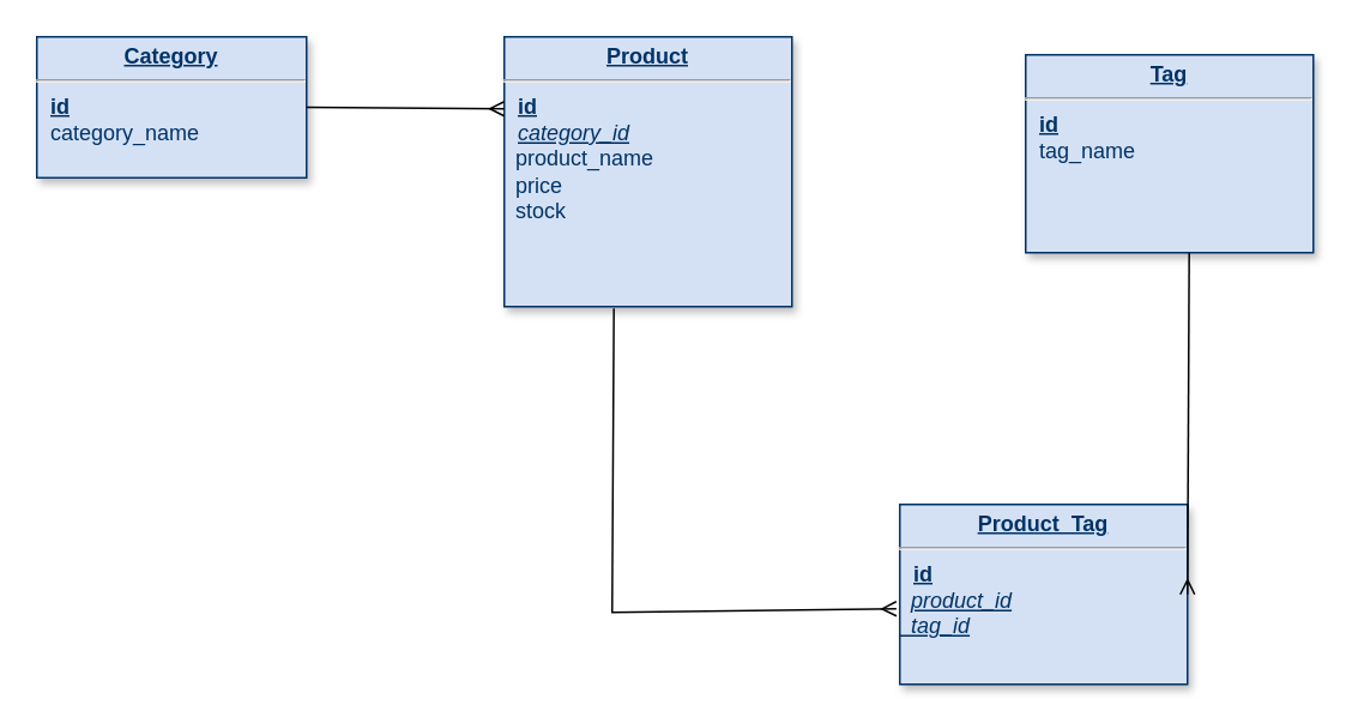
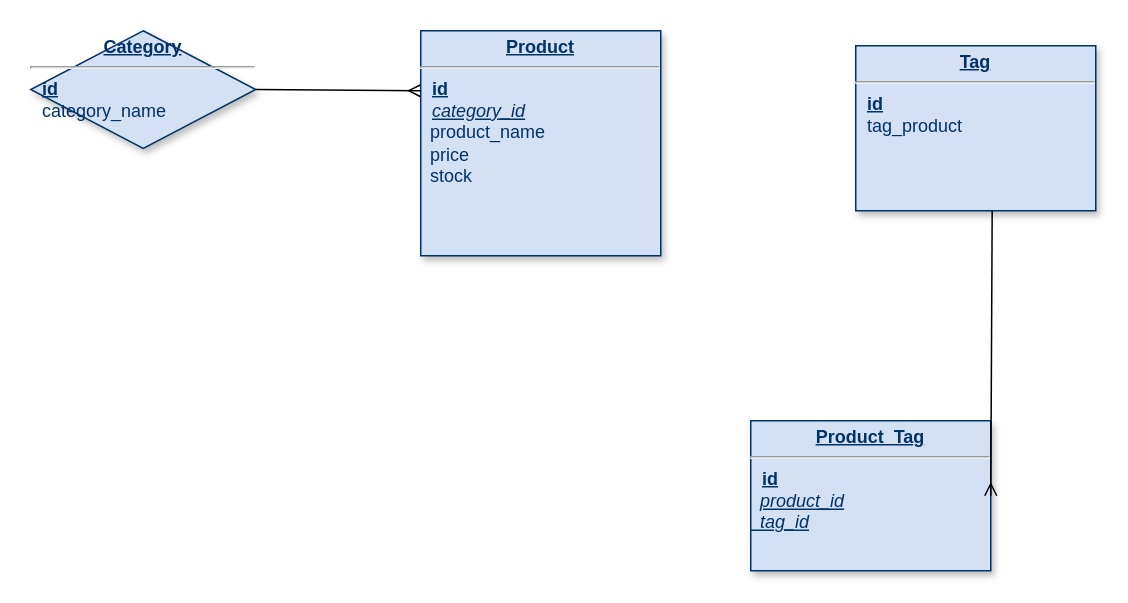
- <mxCell id="4" value="&lt;p style=&quot;margin: 0px ; margin-top: 4px ; text-align: center ; text-decoration: underline&quot;&gt;&lt;strong&gt;Tag&lt;/strong&gt;&lt;/p&gt;&lt;hr&gt;&lt;p style=&quot;margin: 0px ; margin-left: 8px&quot;&gt;&lt;u&gt;&lt;b&gt;id&lt;/b&gt;&lt;/u&gt;&lt;br&gt;&lt;/p&gt;&lt;p style=&quot;margin: 0px ; margin-left: 8px&quot;&gt;&lt;span style=&quot;background-color: initial;&quot;&gt;tag_name&lt;br&gt;&lt;/span&gt;&lt;/p&gt;&lt;p style=&quot;margin: 0px ; margin-left: 8px&quot;&gt;&lt;/p&gt;&lt;span style=&quot;white-space: pre&quot;&gt;&lt;span style=&quot;white-space: pre;&quot;&gt;&#09;&lt;/span&gt;&#09;&lt;/span&gt;" style="verticalAlign=top;align=left;overflow=fill;fontSize=12;fontFamily=Helvetica;html=1;strokeColor=#003366;shadow=1;fillColor=#D4E1F5;fontColor=#003366" parent="1" vertex="1"><mxGeometry x="570" y="30" width="160" height="110" as="geometry" /></mxCell>
+ <mxCell id="4" value="&lt;p style=&quot;margin: 0px ; margin-top: 4px ; text-align: center ; text-decoration: underline&quot;&gt;&lt;strong&gt;Tag&lt;/strong&gt;&lt;/p&gt;&lt;hr&gt;&lt;p style=&quot;margin: 0px ; margin-left: 8px&quot;&gt;&lt;u&gt;&lt;b&gt;id&lt;/b&gt;&lt;/u&gt;&lt;br&gt;&lt;/p&gt;&lt;p style=&quot;margin: 0px ; margin-left: 8px&quot;&gt;&lt;span style=&quot;background-color: initial;&quot;&gt;tag_product&lt;br&gt;&lt;/span&gt;&lt;/p&gt;&lt;p style=&quot;margin: 0px ; margin-left: 8px&quot;&gt;&lt;/p&gt;&lt;span style=&quot;white-space: pre&quot;&gt;&lt;span style=&quot;white-space: pre;&quot;&gt;&#09;&lt;/span&gt;&#09;&lt;/span&gt;" style="verticalAlign=top;align=left;overflow=fill;fontSize=12;fontFamily=Helvetica;html=1;strokeColor=#003366;shadow=1;fillColor=#D4E1F5;fontColor=#003366" parent="1" vertex="1"><mxGeometry x="570" y="30" width="160" height="110" as="geometry" /></mxCell>
- <mxCell id="3" value="&lt;p style=&quot;margin: 0px ; margin-top: 4px ; text-align: center ; text-decoration: underline&quot;&gt;&lt;strong&gt;Category&lt;/strong&gt;&lt;/p&gt;&lt;hr&gt;&lt;p style=&quot;margin: 0px ; margin-left: 8px&quot;&gt;&lt;u&gt;&lt;b&gt;id&lt;/b&gt;&lt;/u&gt;&lt;/p&gt;&lt;p style=&quot;margin: 0px ; margin-left: 8px&quot;&gt;category_name&lt;/p&gt;" style="verticalAlign=top;align=left;overflow=fill;fontSize=12;fontFamily=Helvetica;html=1;strokeColor=#003366;shadow=1;fillColor=#D4E1F5;fontColor=#003366" parent="1" vertex="1"><mxGeometry x="20" y="20" width="150" height="78.36" as="geometry" /></mxCell>
+ <mxCell id="3" value="&lt;p style=&quot;margin: 0px ; margin-top: 4px ; text-align: center ; text-decoration: underline&quot;&gt;&lt;strong&gt;Category&lt;/strong&gt;&lt;/p&gt;&lt;hr&gt;&lt;p style=&quot;margin: 0px ; margin-left: 8px&quot;&gt;&lt;u&gt;&lt;b&gt;id&lt;/b&gt;&lt;/u&gt;&lt;/p&gt;&lt;p style=&quot;margin: 0px ; margin-left: 8px&quot;&gt;category_name&lt;/p&gt;" style="rhombus;verticalAlign=top;align=left;overflow=fill;fontSize=12;fontFamily=Helvetica;html=1;strokeColor=#003366;shadow=1;fillColor=#D4E1F5;fontColor=#003366;" parent="1" vertex="1"><mxGeometry x="20" y="20" width="150" height="78.36" as="geometry" /></mxCell>
- <mxCell id="7" value="" style="endArrow=ERmany;html=1;rounded=0;exitX=0.381;exitY=1.007;exitDx=0;exitDy=0;endFill=0;exitPerimeter=0;entryX=-0.012;entryY=0.58;entryDx=0;entryDy=0;entryPerimeter=0;" edge="1" parent="1" source="2" target="6"><mxGeometry width="50" height="50" relative="1" as="geometry"><mxPoint x="240" y="230" as="sourcePoint" /><mxPoint x="330" y="380" as="targetPoint" /><Array as="points"><mxPoint x="340" y="340" /></Array></mxGeometry></mxCell>
